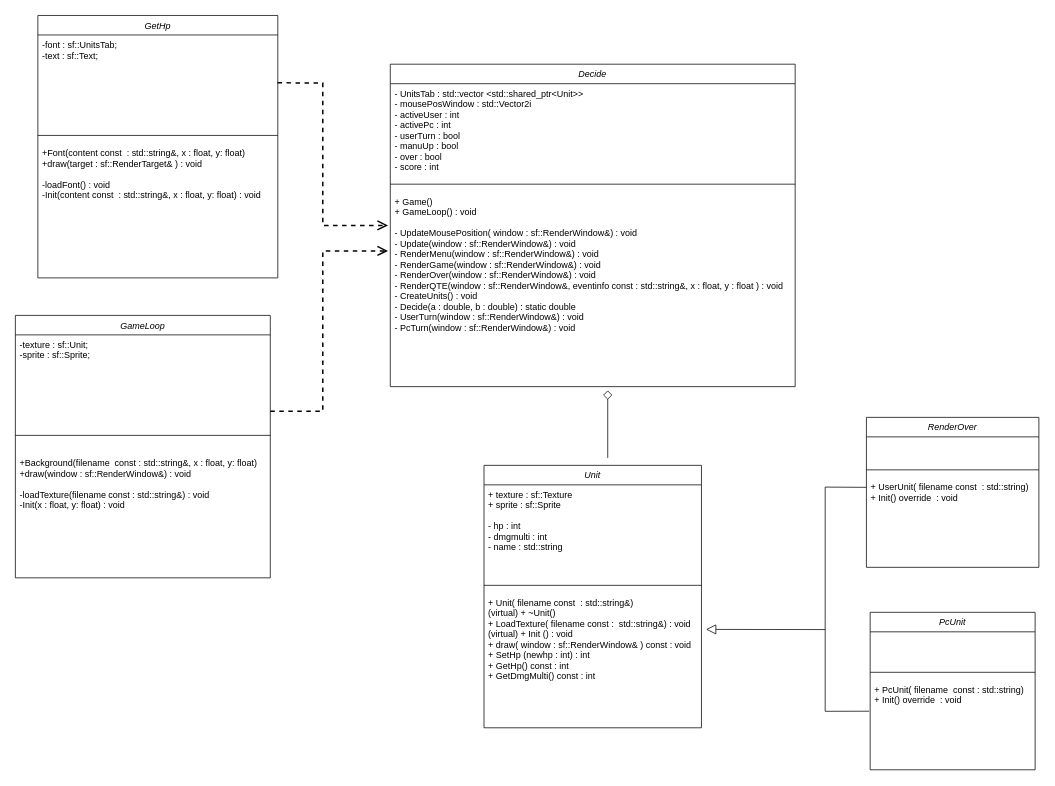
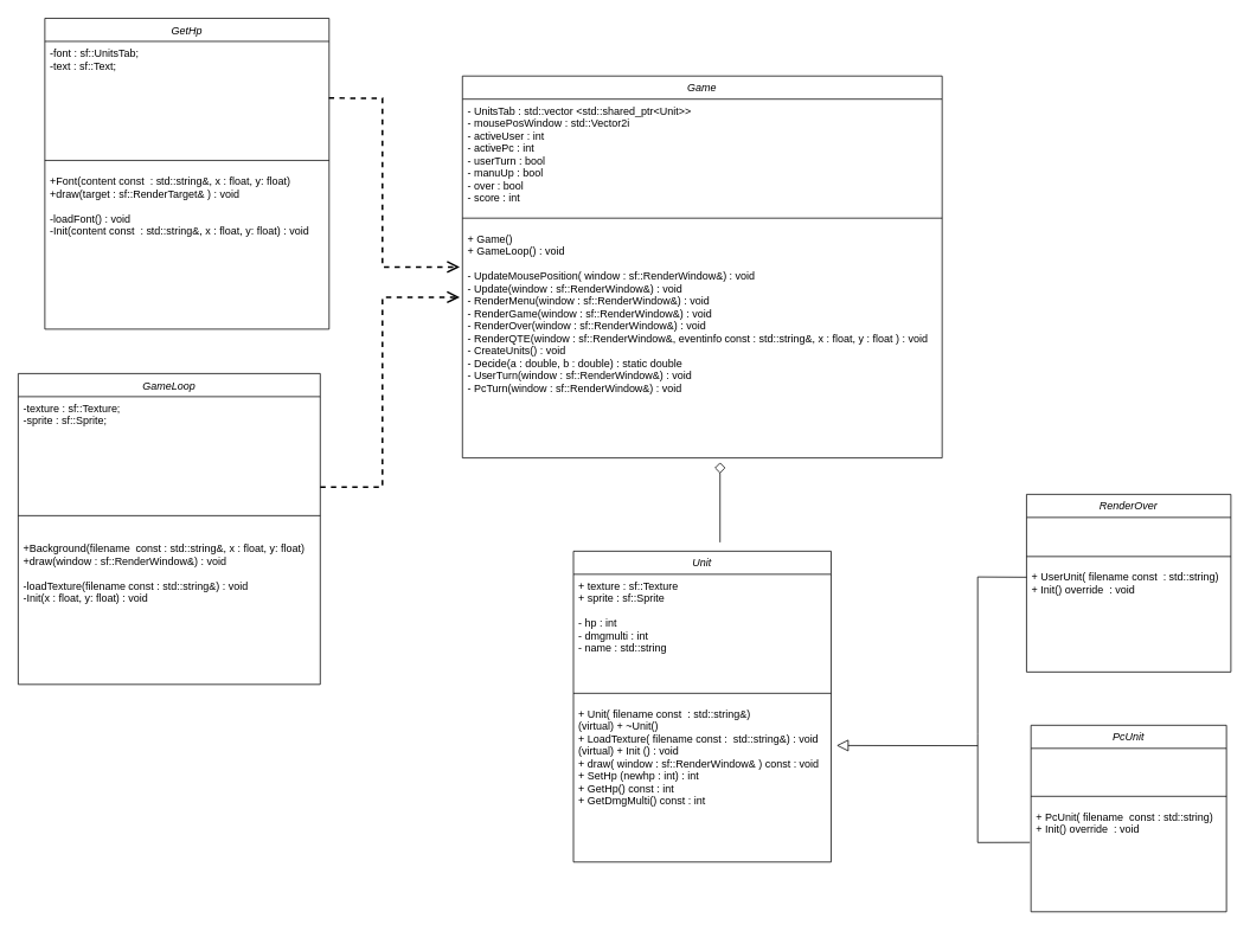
- <mxCell id="2" value="Decide" style="swimlane;fontStyle=2;align=center;verticalAlign=top;childLayout=stackLayout;horizontal=1;startSize=26;horizontalStack=0;resizeParent=1;resizeLast=0;collapsible=1;marginBottom=0;rounded=0;shadow=0;strokeWidth=1;" parent="1" vertex="1"><mxGeometry x="520" y="85" width="540" height="430" as="geometry"><mxRectangle x="230" y="140" width="160" height="26" as="alternateBounds" /></mxGeometry></mxCell>
+ <mxCell id="2" value="Game" style="swimlane;fontStyle=2;align=center;verticalAlign=top;childLayout=stackLayout;horizontal=1;startSize=26;horizontalStack=0;resizeParent=1;resizeLast=0;collapsible=1;marginBottom=0;rounded=0;shadow=0;strokeWidth=1;" parent="1" vertex="1"><mxGeometry x="520" y="85" width="540" height="430" as="geometry"><mxRectangle x="230" y="140" width="160" height="26" as="alternateBounds" /></mxGeometry></mxCell>
- <mxCell id="29" value="-texture : sf::Unit;&#10;-sprite : sf::Sprite;" style="text;align=left;verticalAlign=top;spacingLeft=4;spacingRight=4;overflow=hidden;rotatable=0;points=[[0,0.5],[1,0.5]];portConstraint=eastwest;" parent="28" vertex="1"><mxGeometry y="26" width="340" height="124" as="geometry" /></mxCell>
+ <mxCell id="29" value="-texture : sf::Texture;&#10;-sprite : sf::Sprite;" style="text;align=left;verticalAlign=top;spacingLeft=4;spacingRight=4;overflow=hidden;rotatable=0;points=[[0,0.5],[1,0.5]];portConstraint=eastwest;" parent="28" vertex="1"><mxGeometry y="26" width="340" height="124" as="geometry" /></mxCell>
